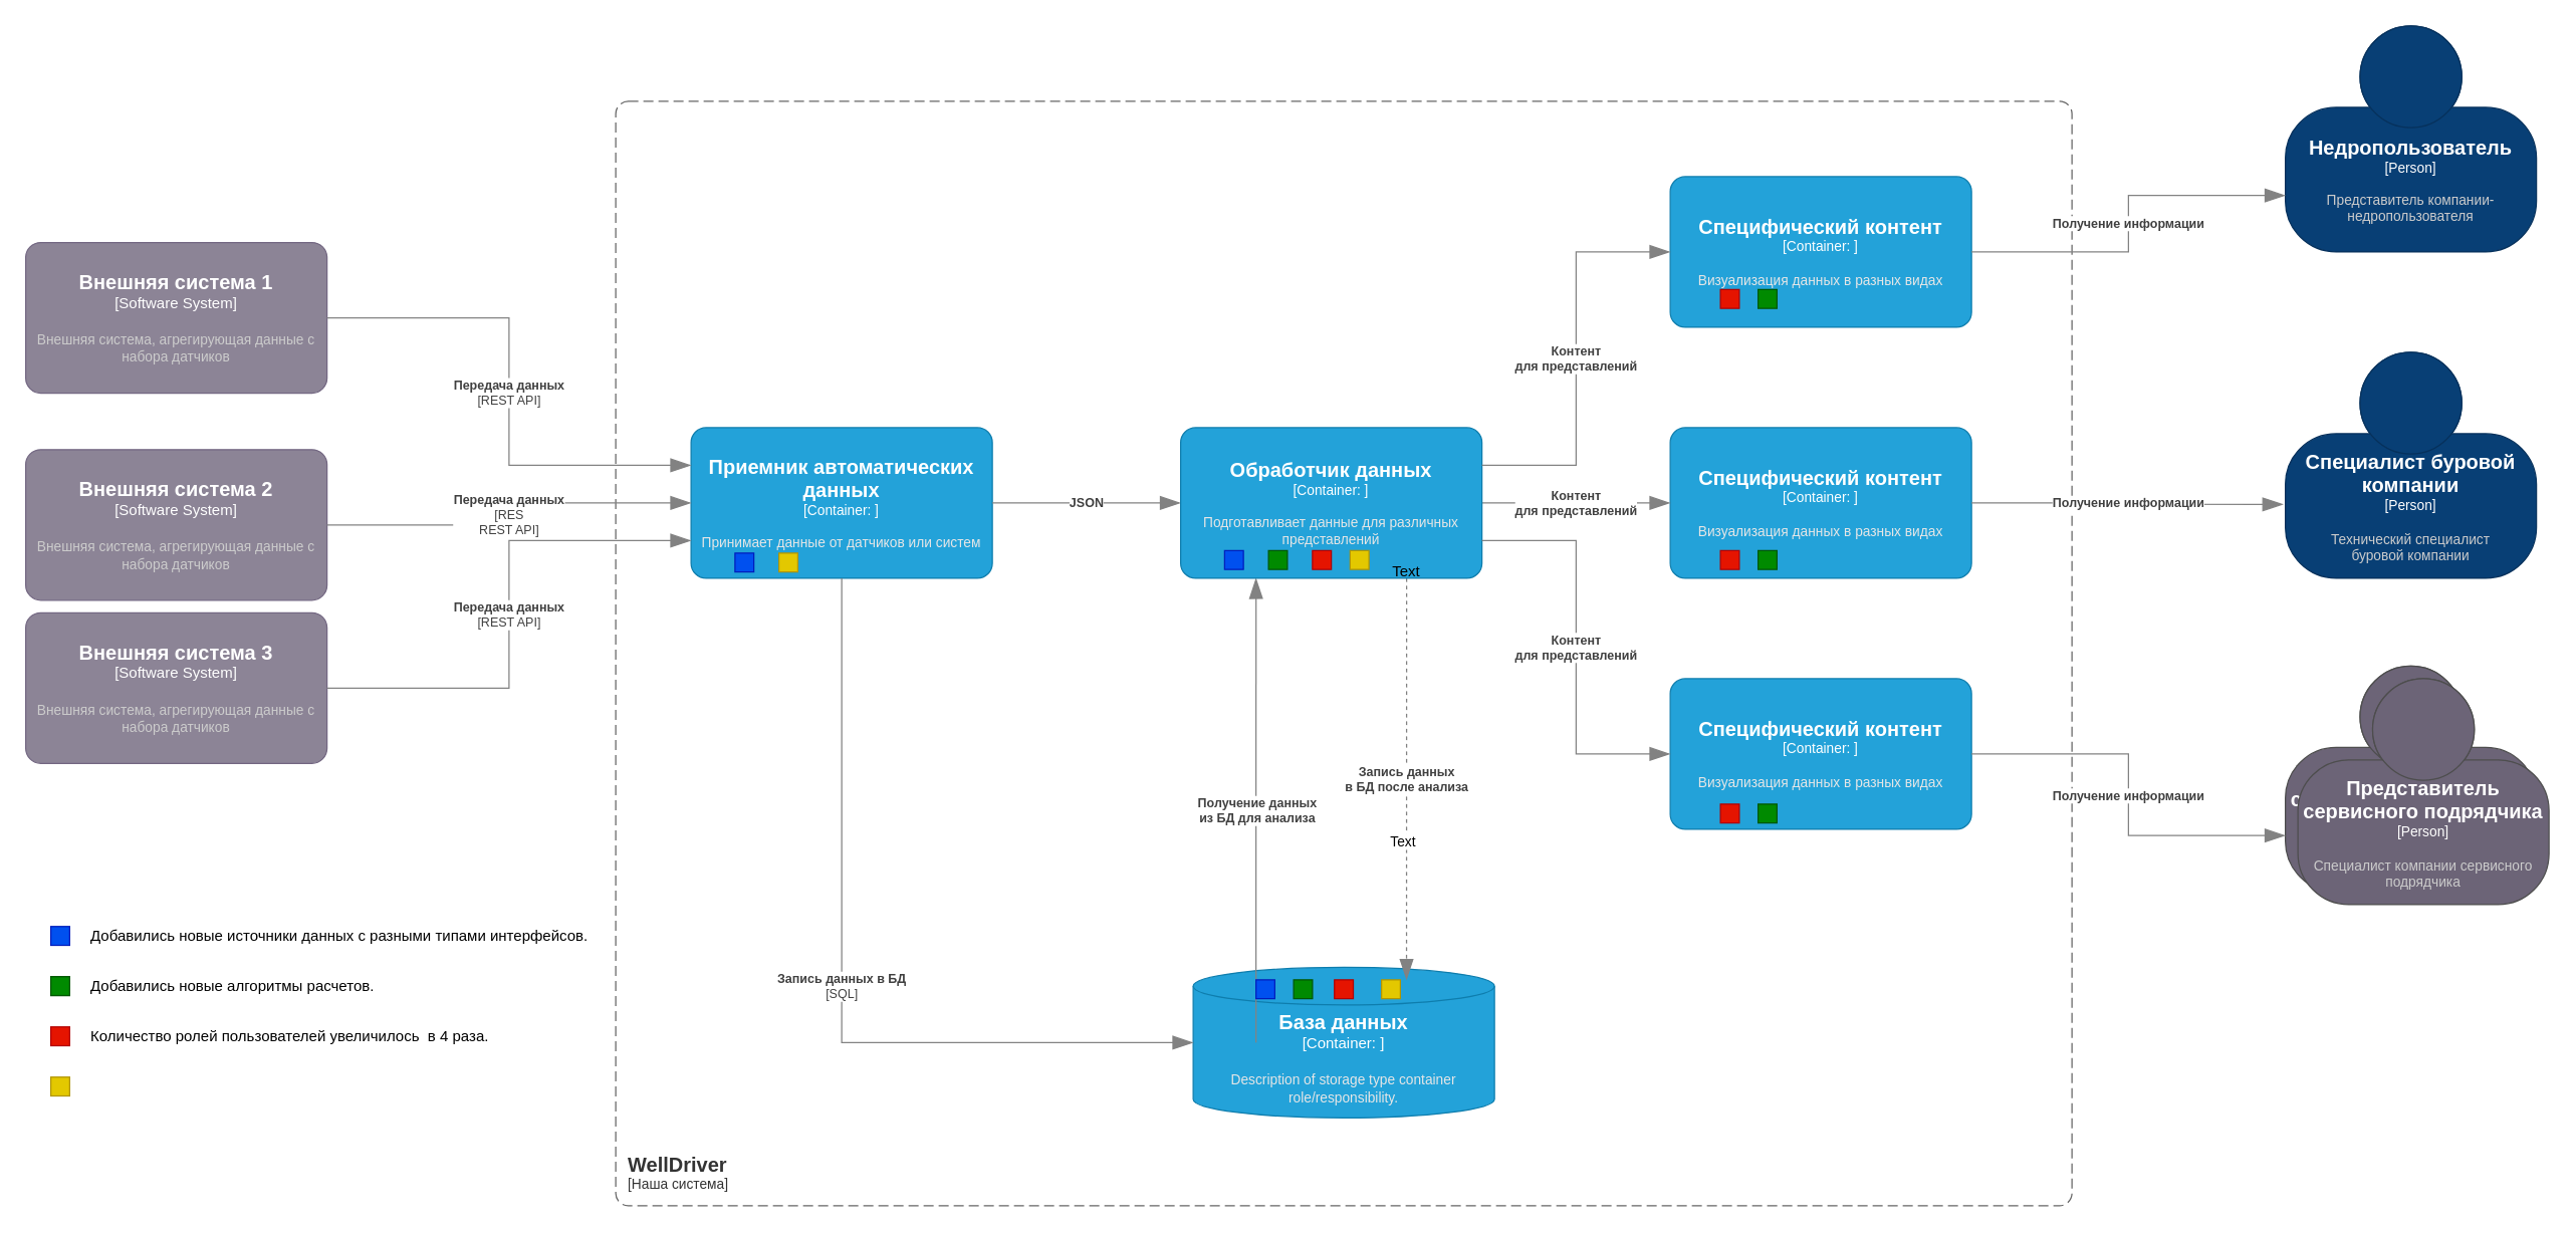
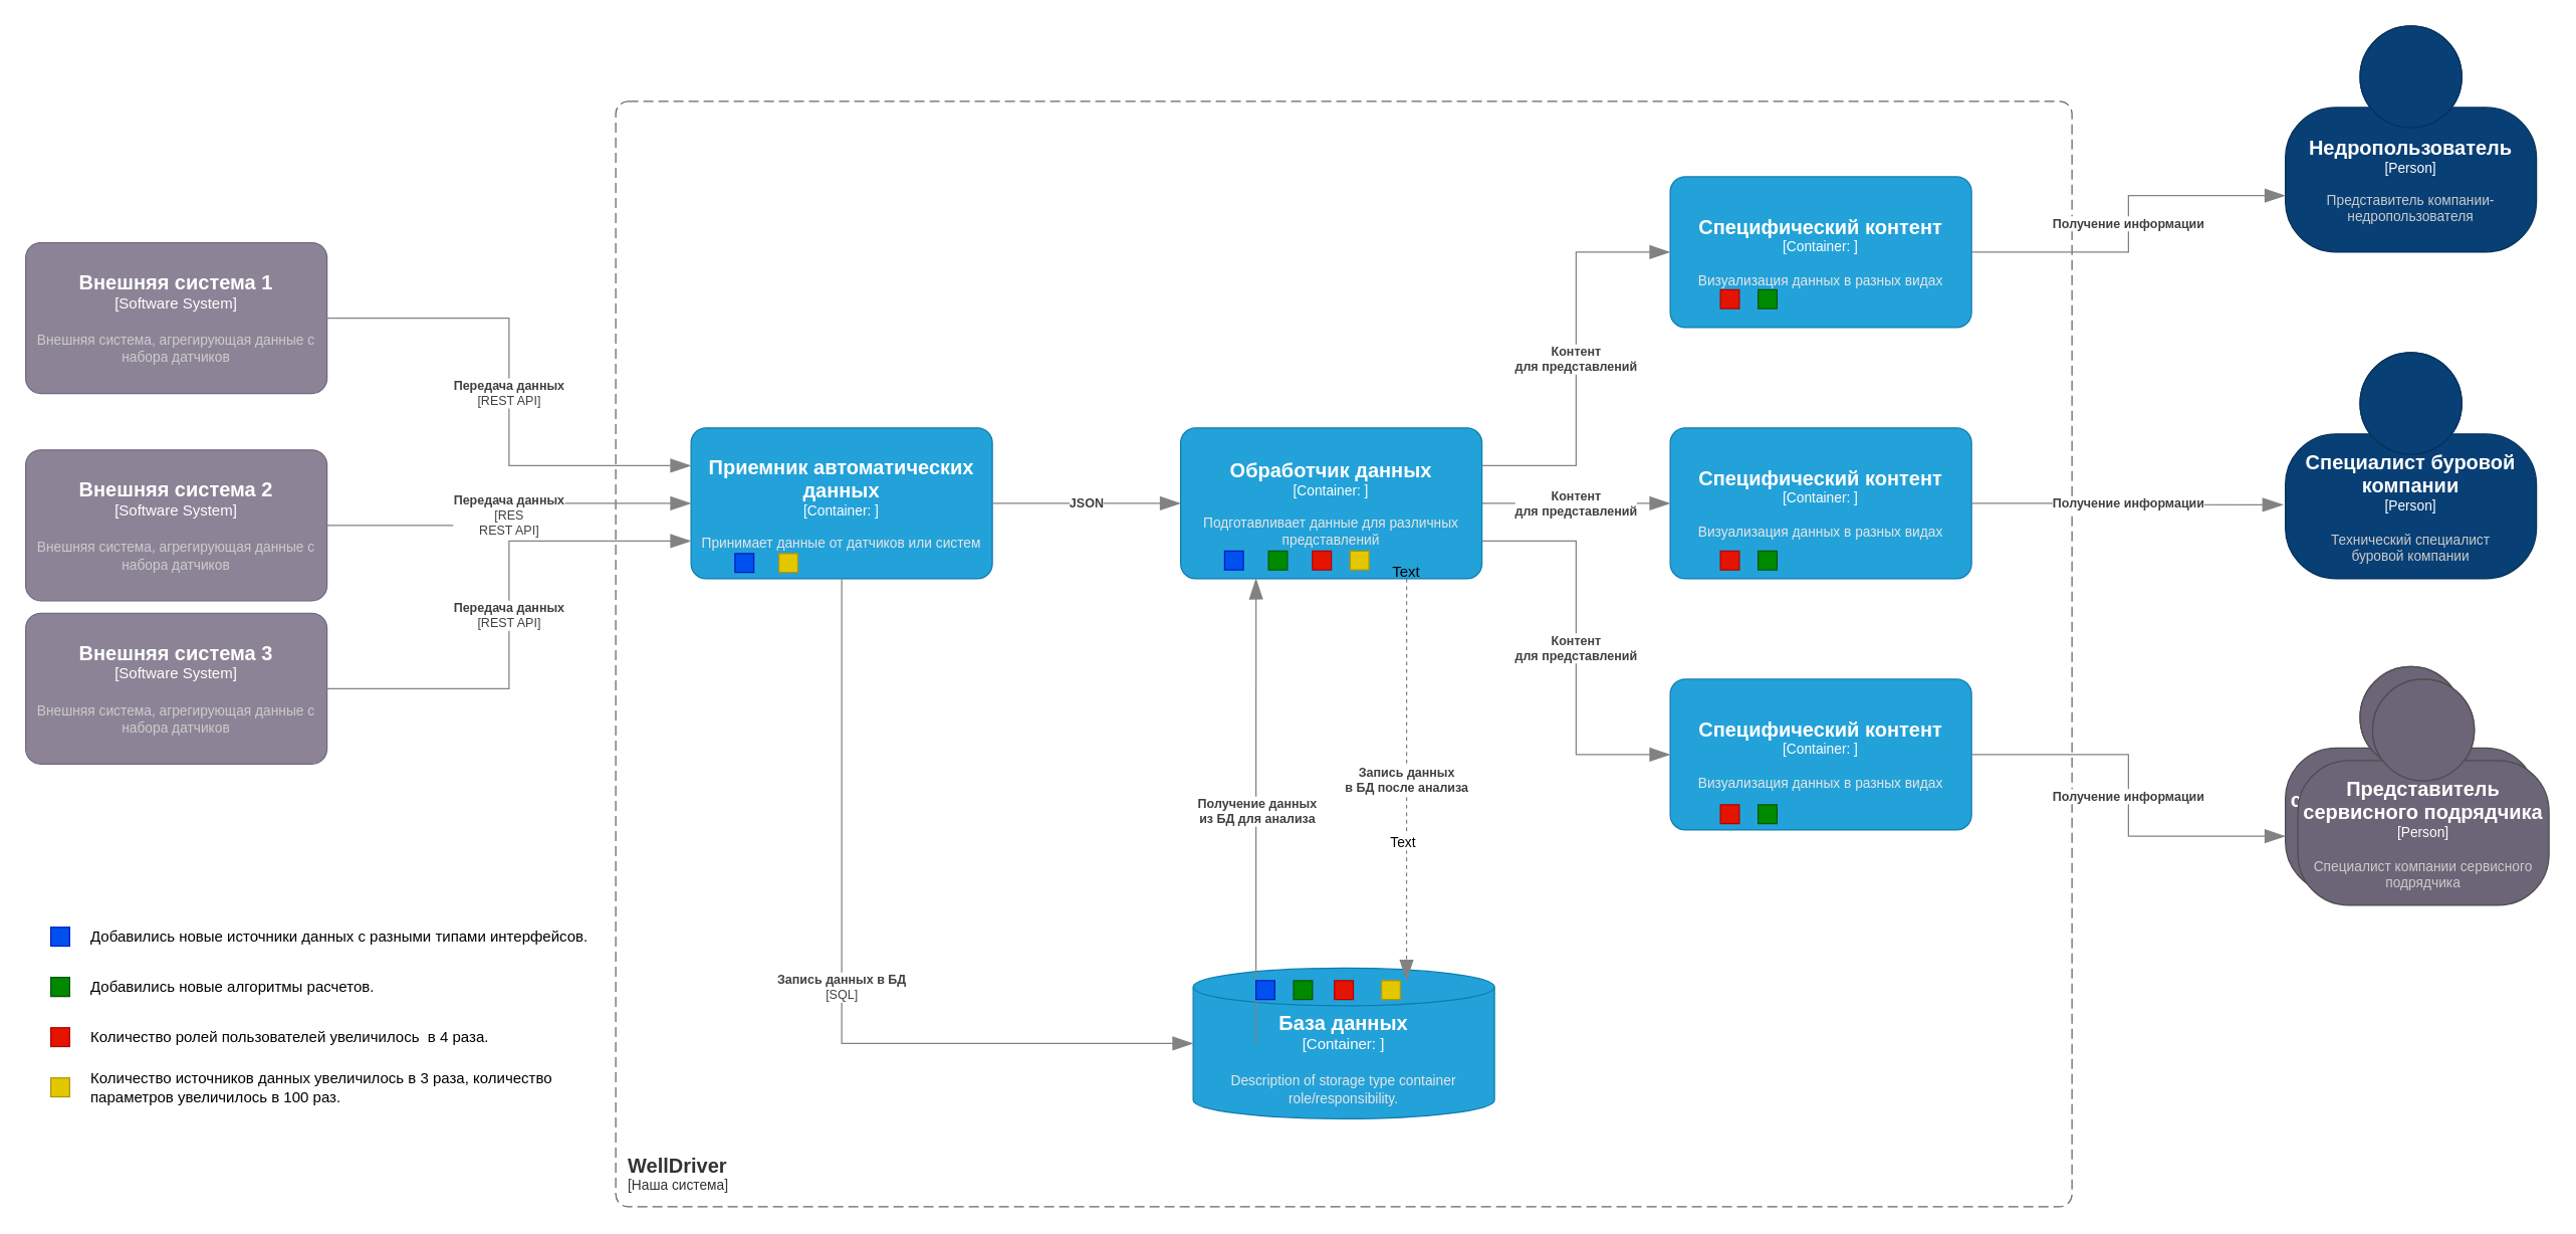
+ <mxCell id="38" value="Количество источников данных увеличилось в 3 раза, количество параметров увеличилось в 100 раз." style="text;html=1;strokeColor=none;fillColor=none;align=left;verticalAlign=middle;whiteSpace=wrap;rounded=0;" vertex="1" parent="1"><mxGeometry x="70" y="850" width="400" height="30" as="geometry" /></mxCell>
